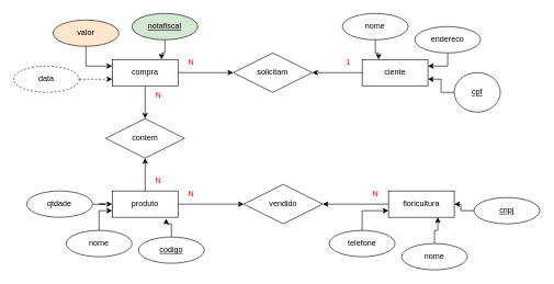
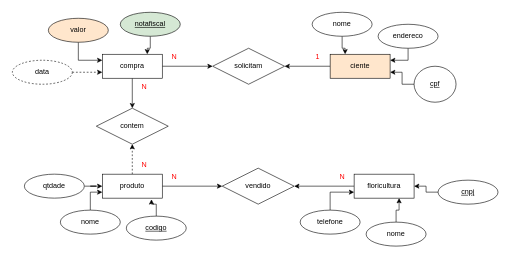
- <mxCell id="6" value="ciente" style="whiteSpace=wrap;html=1;align=center;" vertex="1" parent="1"><mxGeometry x="550" y="90" width="100" height="40" as="geometry" /></mxCell>
+ <mxCell id="6" value="ciente" style="whiteSpace=wrap;html=1;align=center;fillColor=#ffe6cc;" vertex="1" parent="1"><mxGeometry x="550" y="90" width="100" height="40" as="geometry" /></mxCell>
- <mxCell id="21" style="edgeStyle=orthogonalEdgeStyle;rounded=0;orthogonalLoop=1;jettySize=auto;html=1;entryX=0.5;entryY=1;entryDx=0;entryDy=0;" edge="1" parent="1" source="23" target="20"><mxGeometry relative="1" as="geometry" /></mxCell>
+ <mxCell id="21" style="edgeStyle=orthogonalEdgeStyle;rounded=0;orthogonalLoop=1;jettySize=auto;html=1;entryX=0.5;entryY=1;entryDx=0;entryDy=0;dashed=1;" edge="1" parent="1" source="23" target="20"><mxGeometry relative="1" as="geometry" /></mxCell>
- <mxCell id="38" value="cnpj" style="ellipse;whiteSpace=wrap;html=1;align=center;fontStyle=4;" vertex="1" parent="1"><mxGeometry x="720" y="300" width="100" height="40" as="geometry" /></mxCell>
+ <mxCell id="38" value="cnpj" style="ellipse;whiteSpace=wrap;html=1;align=center;fontStyle=4;" vertex="1" parent="1"><mxGeometry x="730" y="300" width="100" height="40" as="geometry" /></mxCell>
